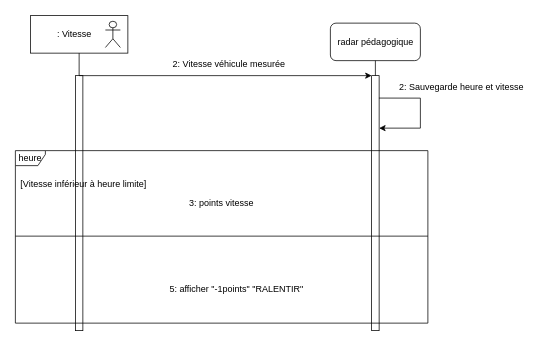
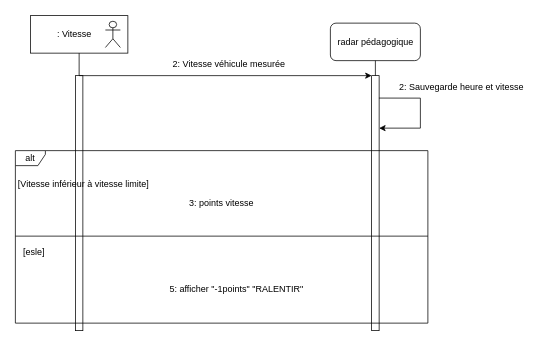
- <mxCell id="15" value="heure" style="shape=umlFrame;whiteSpace=wrap;html=1;strokeWidth=1;width=40;height=20;" vertex="1" parent="1"><mxGeometry x="20" y="200" width="550" height="230" as="geometry" /></mxCell>
+ <mxCell id="15" value="alt" style="shape=umlFrame;whiteSpace=wrap;html=1;strokeWidth=1;width=40;height=20;" vertex="1" parent="1"><mxGeometry x="20" y="200" width="550" height="230" as="geometry" /></mxCell>
- <mxCell id="16" value="[Vitesse inférieur à heure limite]" style="text;html=1;strokeColor=none;fillColor=none;align=center;verticalAlign=middle;whiteSpace=wrap;rounded=0;strokeWidth=1;" vertex="1" parent="1"><mxGeometry x="21" y="230" width="180" height="30" as="geometry" /></mxCell>
+ <mxCell id="16" value="[Vitesse inférieur à vitesse limite]" style="text;html=1;strokeColor=none;fillColor=none;align=center;verticalAlign=middle;whiteSpace=wrap;rounded=0;strokeWidth=1;" vertex="1" parent="1"><mxGeometry x="21" y="230" width="180" height="30" as="geometry" /></mxCell>
+ <mxCell id="17" value="[esle]" style="text;html=1;strokeColor=none;fillColor=none;align=center;verticalAlign=middle;whiteSpace=wrap;rounded=0;strokeWidth=1;" vertex="1" parent="1"><mxGeometry x="20" y="320" width="50" height="30" as="geometry" /></mxCell>
